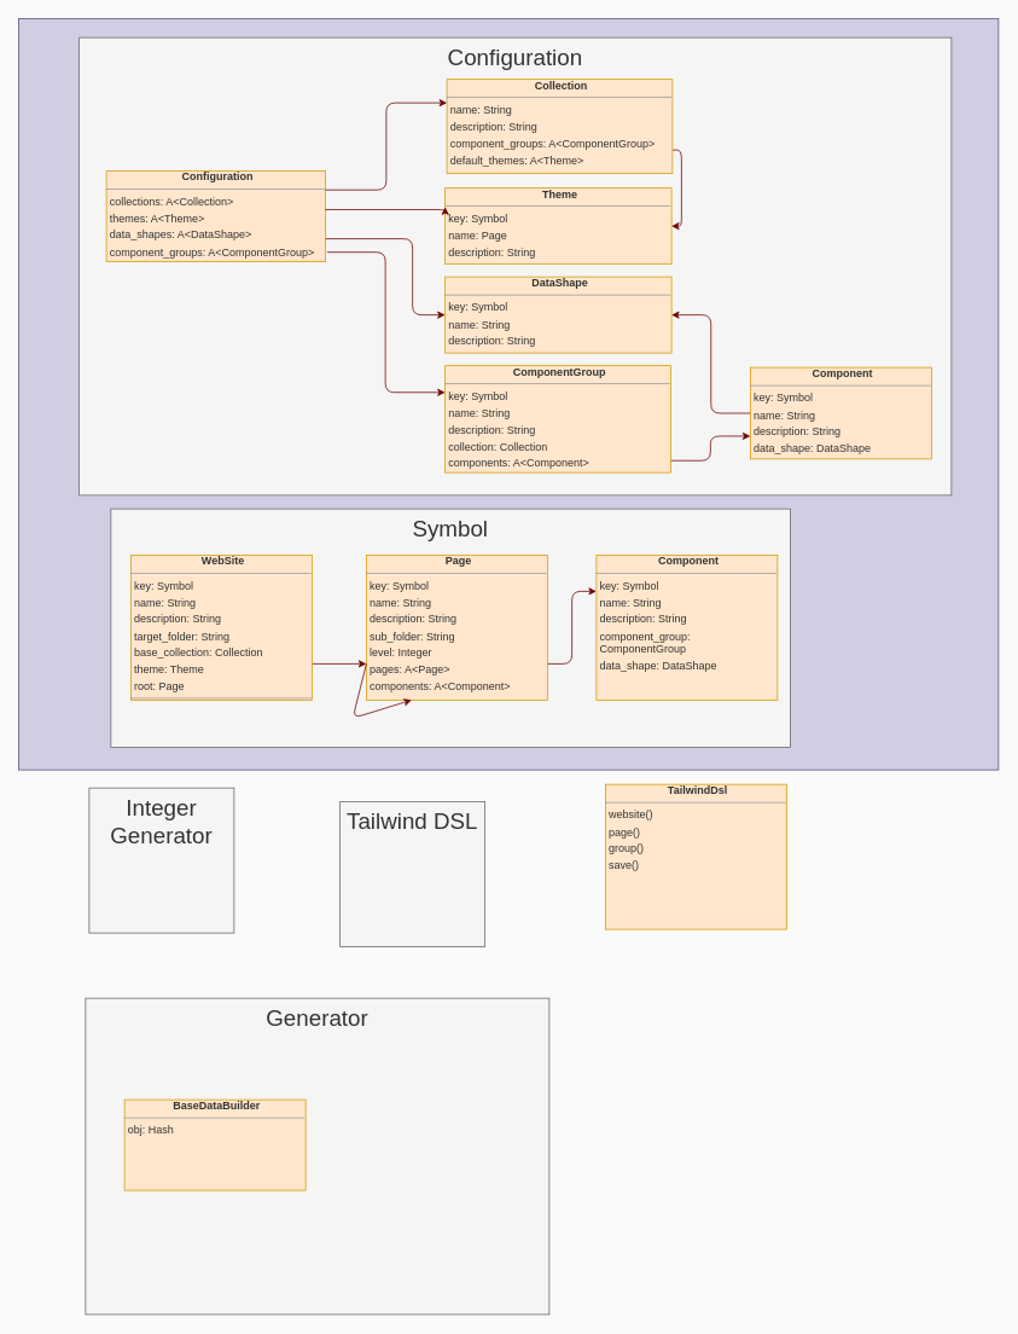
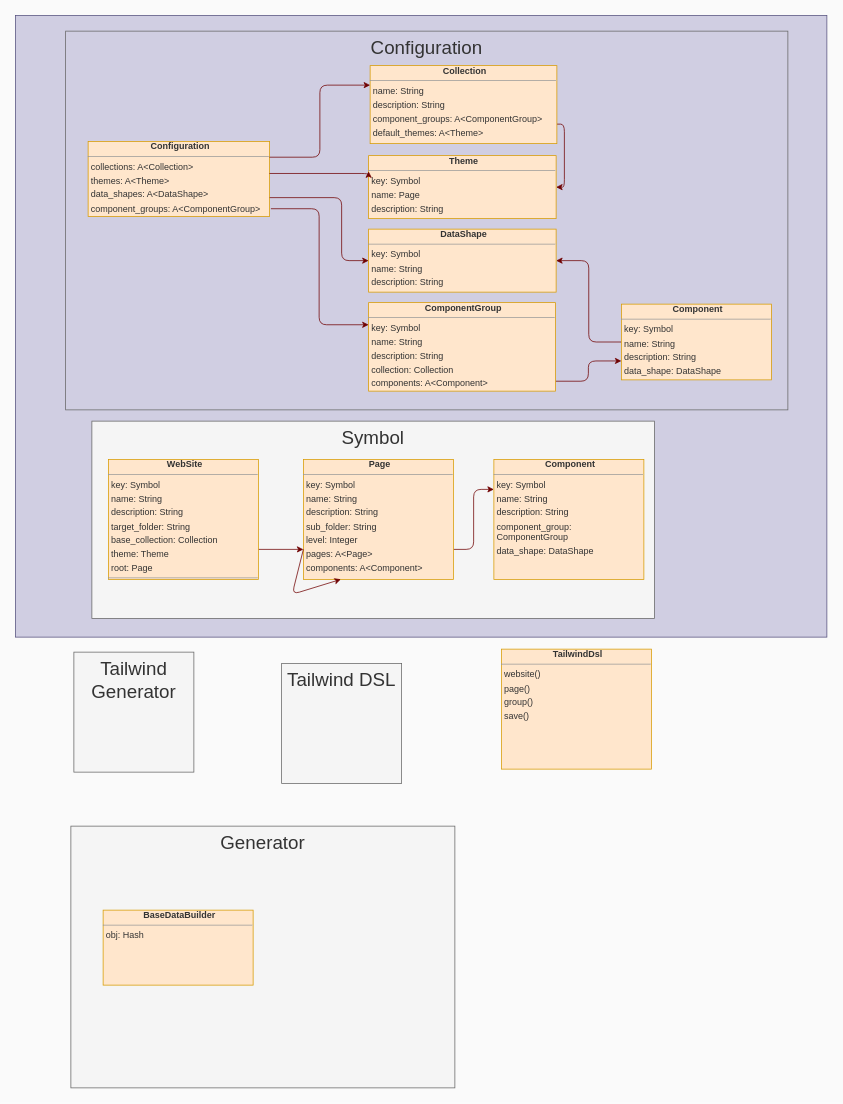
- <mxCell id="15" value="Configuration" style="whiteSpace=wrap;html=1;rounded=0;fillColor=#f5f5f5;strokeColor=#666666;fontColor=#333333;verticalAlign=top;fontSize=25;" parent="14" vertex="1"><mxGeometry width="963" height="505" as="geometry" /></mxCell>
+ <mxCell id="15" value="Configuration" style="whiteSpace=wrap;html=1;rounded=0;fillColor=#d0cee2;strokeColor=#666666;fontColor=#333333;verticalAlign=top;fontSize=25;" parent="14" vertex="1"><mxGeometry width="963" height="505" as="geometry" /></mxCell>
- <mxCell id="9" value="Integer Generator" style="whiteSpace=wrap;html=1;rounded=0;fillColor=#f5f5f5;strokeColor=#666666;fontColor=#333333;verticalAlign=top;fontSize=25;" parent="1" vertex="1"><mxGeometry x="98" y="869" width="160" height="160" as="geometry" /></mxCell>
+ <mxCell id="9" value="Tailwind Generator" style="whiteSpace=wrap;html=1;rounded=0;fillColor=#f5f5f5;strokeColor=#666666;fontColor=#333333;verticalAlign=top;fontSize=25;" parent="1" vertex="1"><mxGeometry x="98" y="869" width="160" height="160" as="geometry" /></mxCell>
